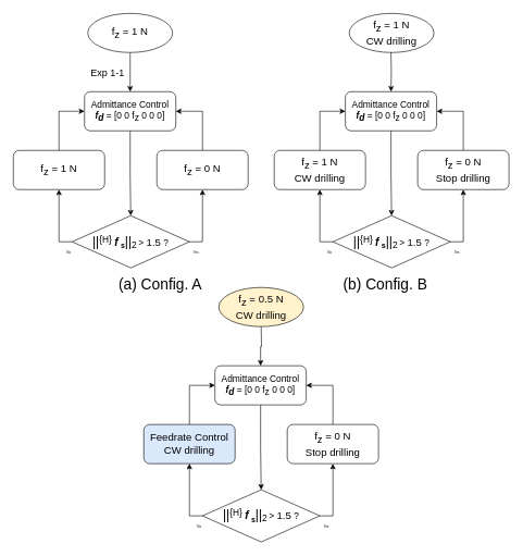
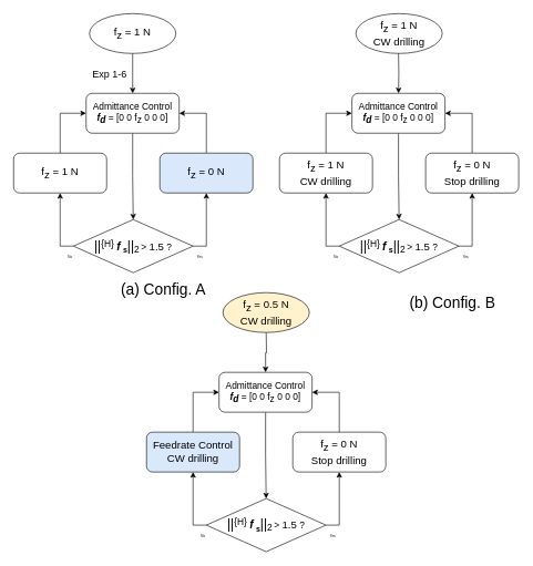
- <mxCell id="26" value="Exp 1-1" style="text;html=1;align=center;verticalAlign=middle;resizable=0;points=[];autosize=1;strokeColor=none;fontSize=15;" parent="1" vertex="1"><mxGeometry x="129.12" y="100" width="70" height="20" as="geometry" /></mxCell>
+ <mxCell id="26" value="Exp 1-6" style="text;html=1;align=center;verticalAlign=middle;resizable=0;points=[];autosize=1;strokeColor=none;fontSize=15;" parent="1" vertex="1"><mxGeometry x="129.12" y="100" width="70" height="20" as="geometry" /></mxCell>
- <mxCell id="25" value="&lt;span style=&quot;font-size: 16px&quot;&gt;f&lt;sub style=&quot;font-size: 16px&quot;&gt;z&lt;/sub&gt;&lt;/span&gt;&lt;span style=&quot;font-size: 16px&quot;&gt;&amp;nbsp;= 0 N&lt;br style=&quot;font-size: 16px&quot;&gt;&lt;/span&gt;" style="rounded=1;whiteSpace=wrap;html=1;fontSize=16;" parent="1" vertex="1"><mxGeometry x="240" y="230" width="140" height="60" as="geometry" /></mxCell>
+ <mxCell id="25" value="&lt;span style=&quot;font-size: 16px&quot;&gt;f&lt;sub style=&quot;font-size: 16px&quot;&gt;z&lt;/sub&gt;&lt;/span&gt;&lt;span style=&quot;font-size: 16px&quot;&gt;&amp;nbsp;= 0 N&lt;br style=&quot;font-size: 16px&quot;&gt;&lt;/span&gt;" style="rounded=1;whiteSpace=wrap;html=1;fontSize=16;fillColor=#dae8fc;" parent="1" vertex="1"><mxGeometry x="240" y="230" width="140" height="60" as="geometry" /></mxCell>
- <mxCell id="42" value="&lt;font style=&quot;font-size: 23px&quot;&gt;(b) Config. B&lt;/font&gt;" style="text;html=1;align=center;verticalAlign=middle;resizable=0;points=[];autosize=1;strokeColor=none;fontSize=18;fontStyle=0" vertex="1" parent="1"><mxGeometry x="520" y="420" width="140" height="30" as="geometry" /></mxCell>
+ <mxCell id="42" value="&lt;font style=&quot;font-size: 23px&quot;&gt;(b) Config. B&lt;/font&gt;" style="text;html=1;align=center;verticalAlign=middle;resizable=0;points=[];autosize=1;strokeColor=none;fontSize=18;fontStyle=0" vertex="1" parent="1"><mxGeometry x="610" y="440" width="140" height="30" as="geometry" /></mxCell>
